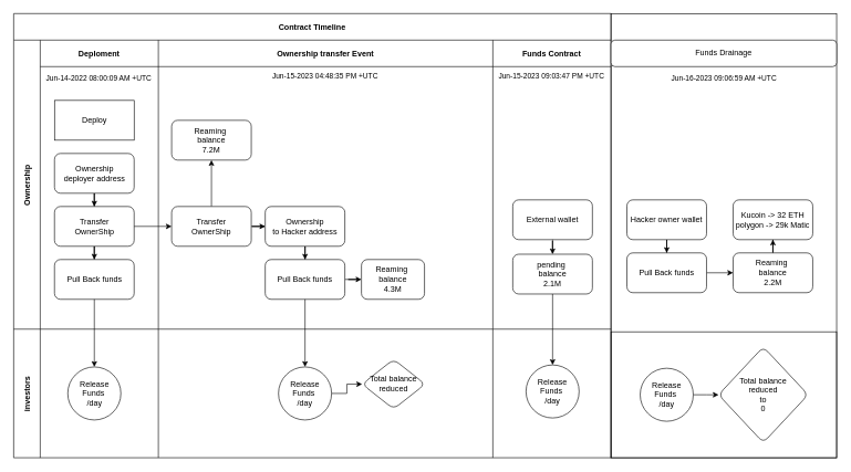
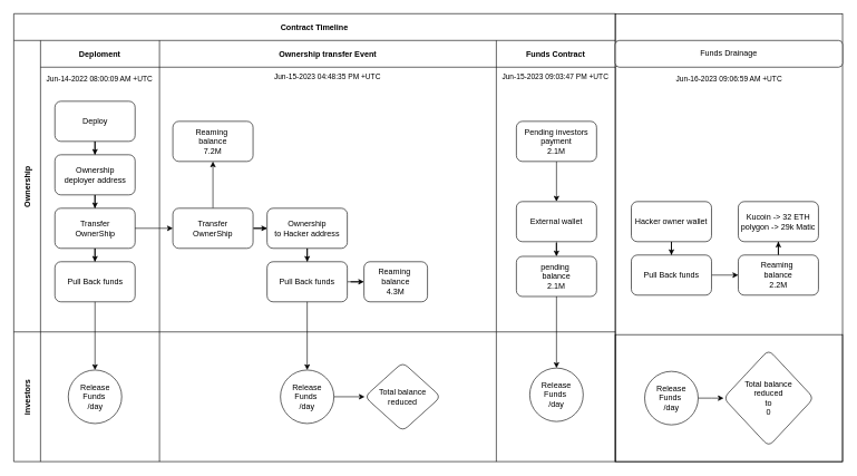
- <mxCell id="6" value="Deploy" style="whiteSpace=wrap;html=1;rounded=0;" vertex="1" parent="4"><mxGeometry x="21.5" y="91" width="120" height="60" as="geometry" /></mxCell>
+ <mxCell id="6" value="Deploy" style="rounded=1;whiteSpace=wrap;html=1;" vertex="1" parent="4"><mxGeometry x="21.5" y="91" width="120" height="60" as="geometry" /></mxCell>
+ <mxCell id="25" value="Pending investors payment&lt;br&gt;2.1M" style="rounded=1;whiteSpace=wrap;html=1;" vertex="1" parent="23"><mxGeometry x="30" y="121" width="120" height="60" as="geometry" /></mxCell>
+ <mxCell id="5" value="" style="edgeStyle=orthogonalEdgeStyle;rounded=0;orthogonalLoop=1;jettySize=auto;html=1;" edge="1" parent="4" source="6" target="8"><mxGeometry relative="1" as="geometry" /></mxCell>
+ <mxCell id="24" value="" style="edgeStyle=orthogonalEdgeStyle;rounded=0;orthogonalLoop=1;jettySize=auto;html=1;" edge="1" parent="23" source="25" target="26"><mxGeometry relative="1" as="geometry" /></mxCell>
- <mxCell id="37" value="Total balance&lt;br&gt;reduced&lt;br&gt;" style="rhombus;whiteSpace=wrap;html=1;rounded=1;" vertex="1" parent="34"><mxGeometry x="307" y="45.5" width="95" height="75" as="geometry" /></mxCell>
+ <mxCell id="37" value="Total balance&lt;br&gt;reduced&lt;br&gt;" style="rhombus;whiteSpace=wrap;html=1;rounded=1;" vertex="1" parent="34"><mxGeometry x="307" y="45.5" width="114" height="103" as="geometry" /></mxCell>
